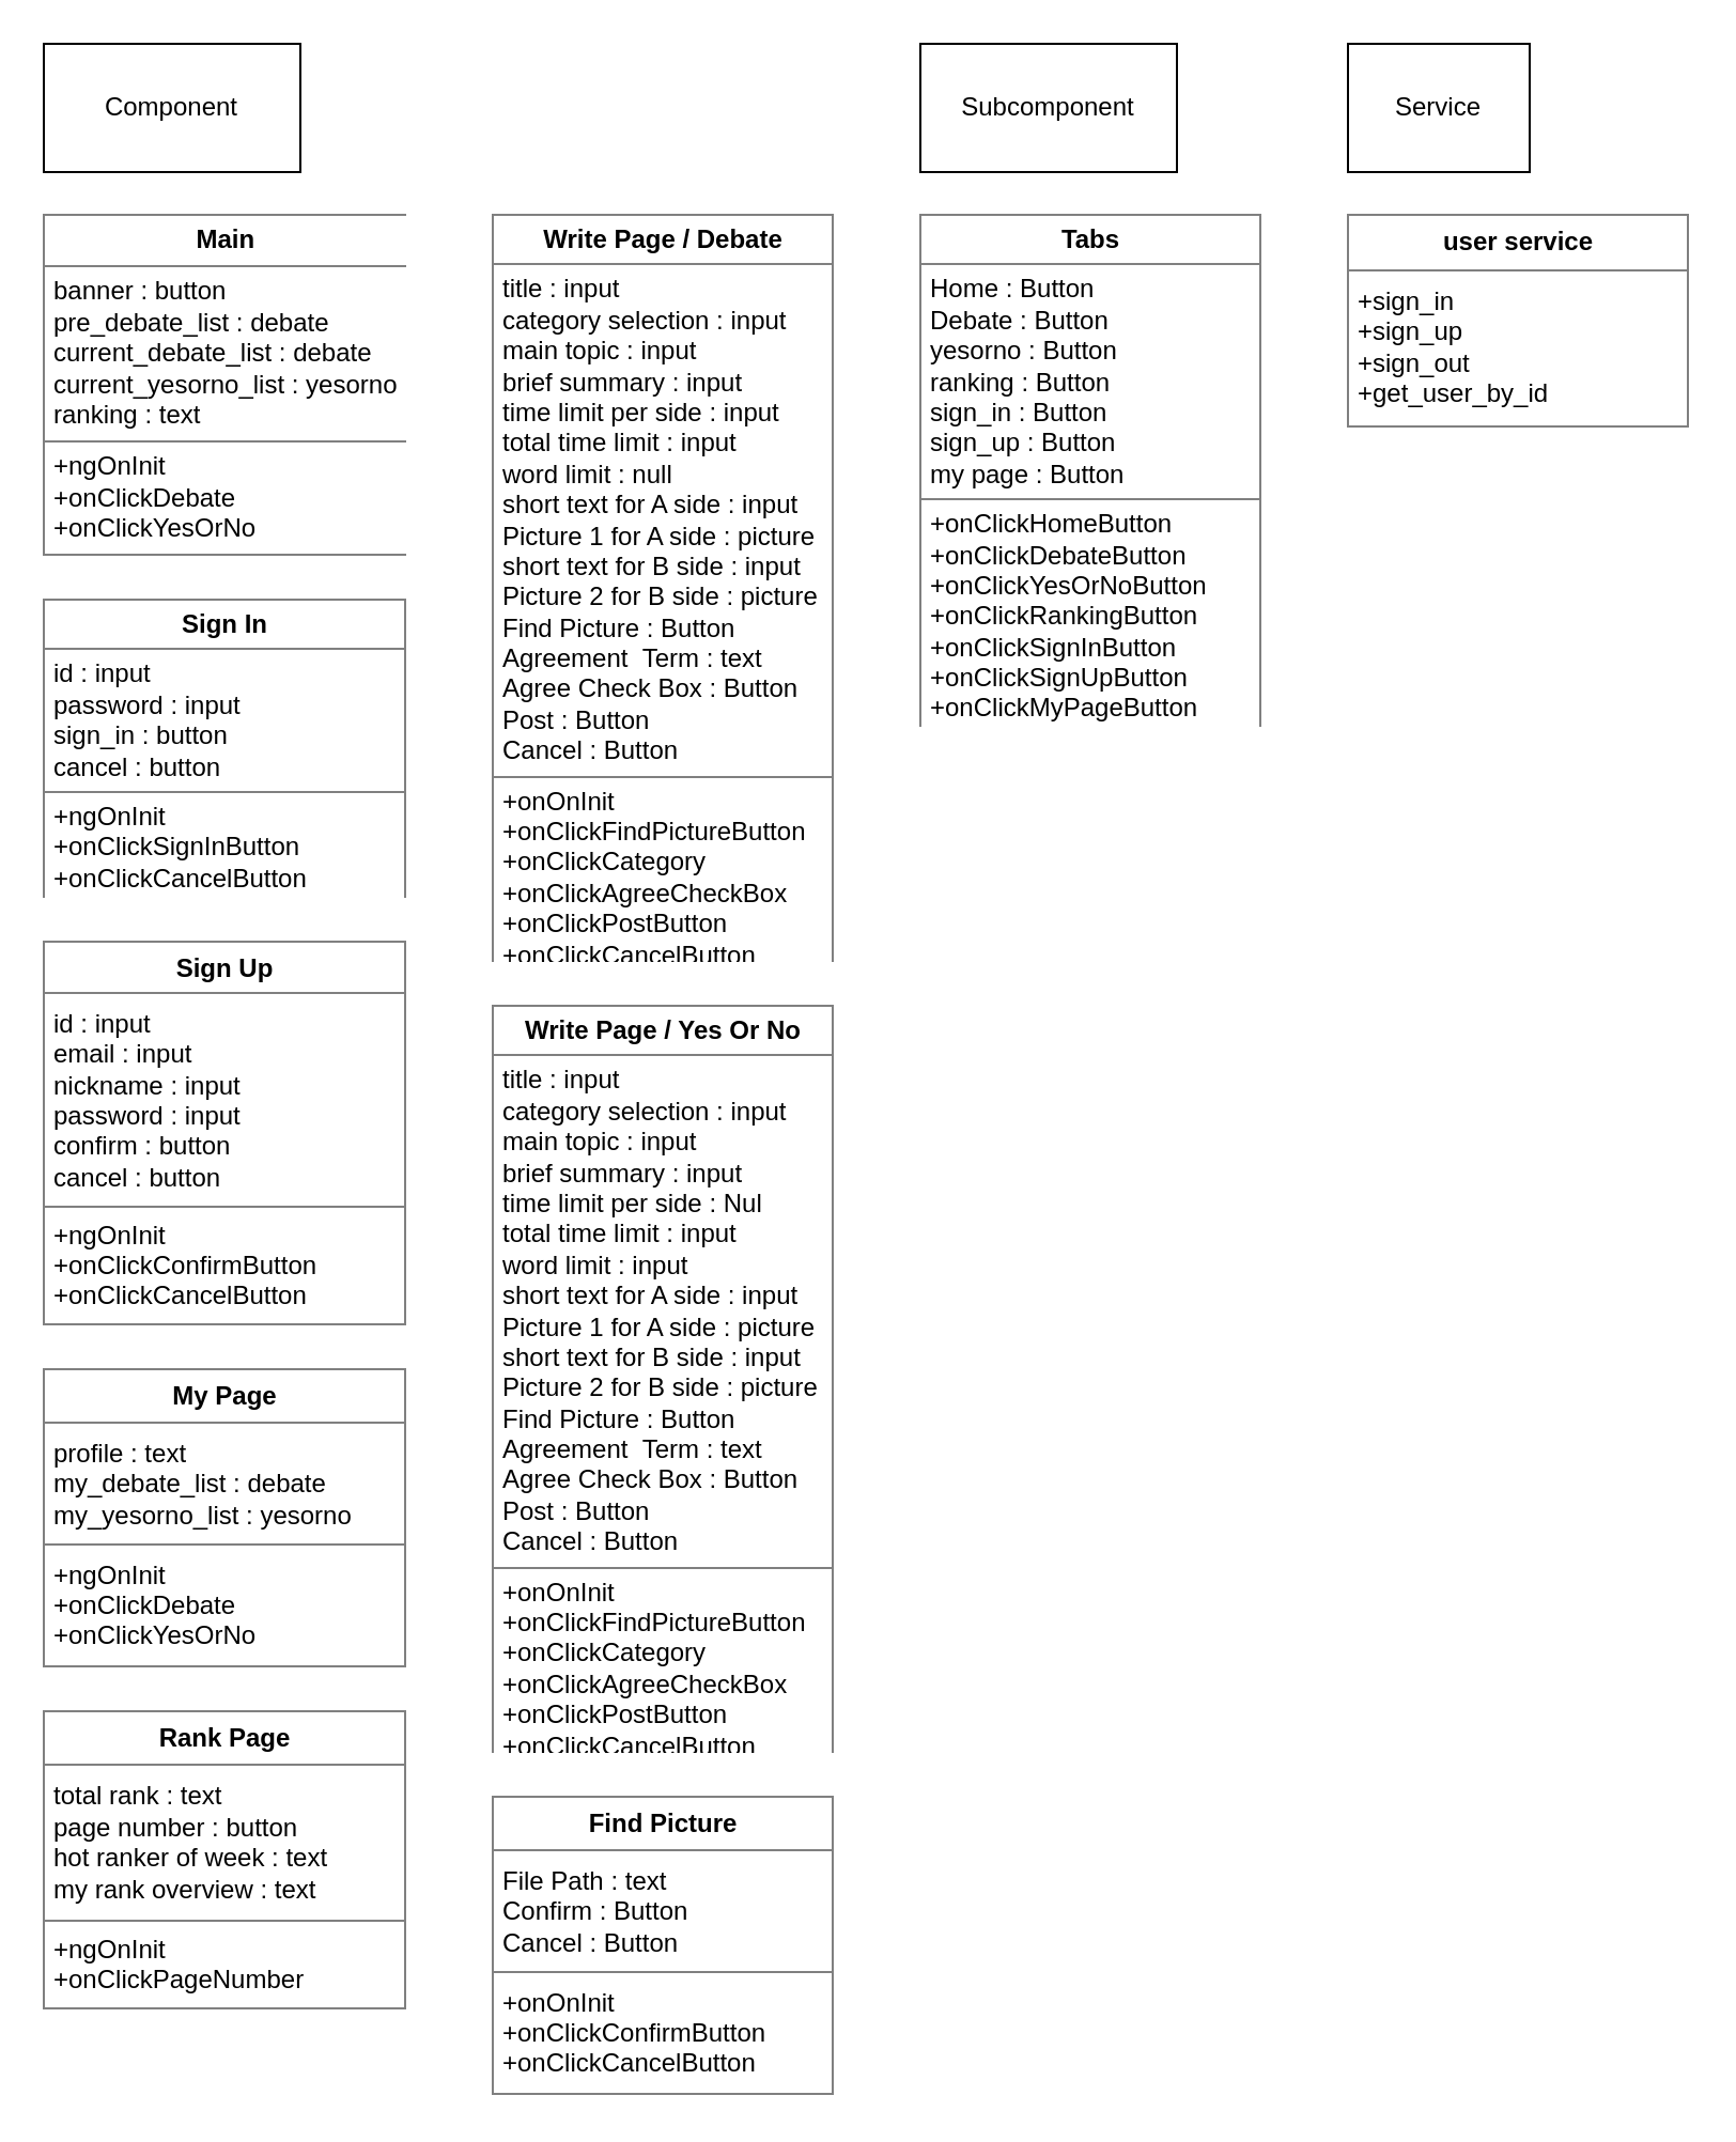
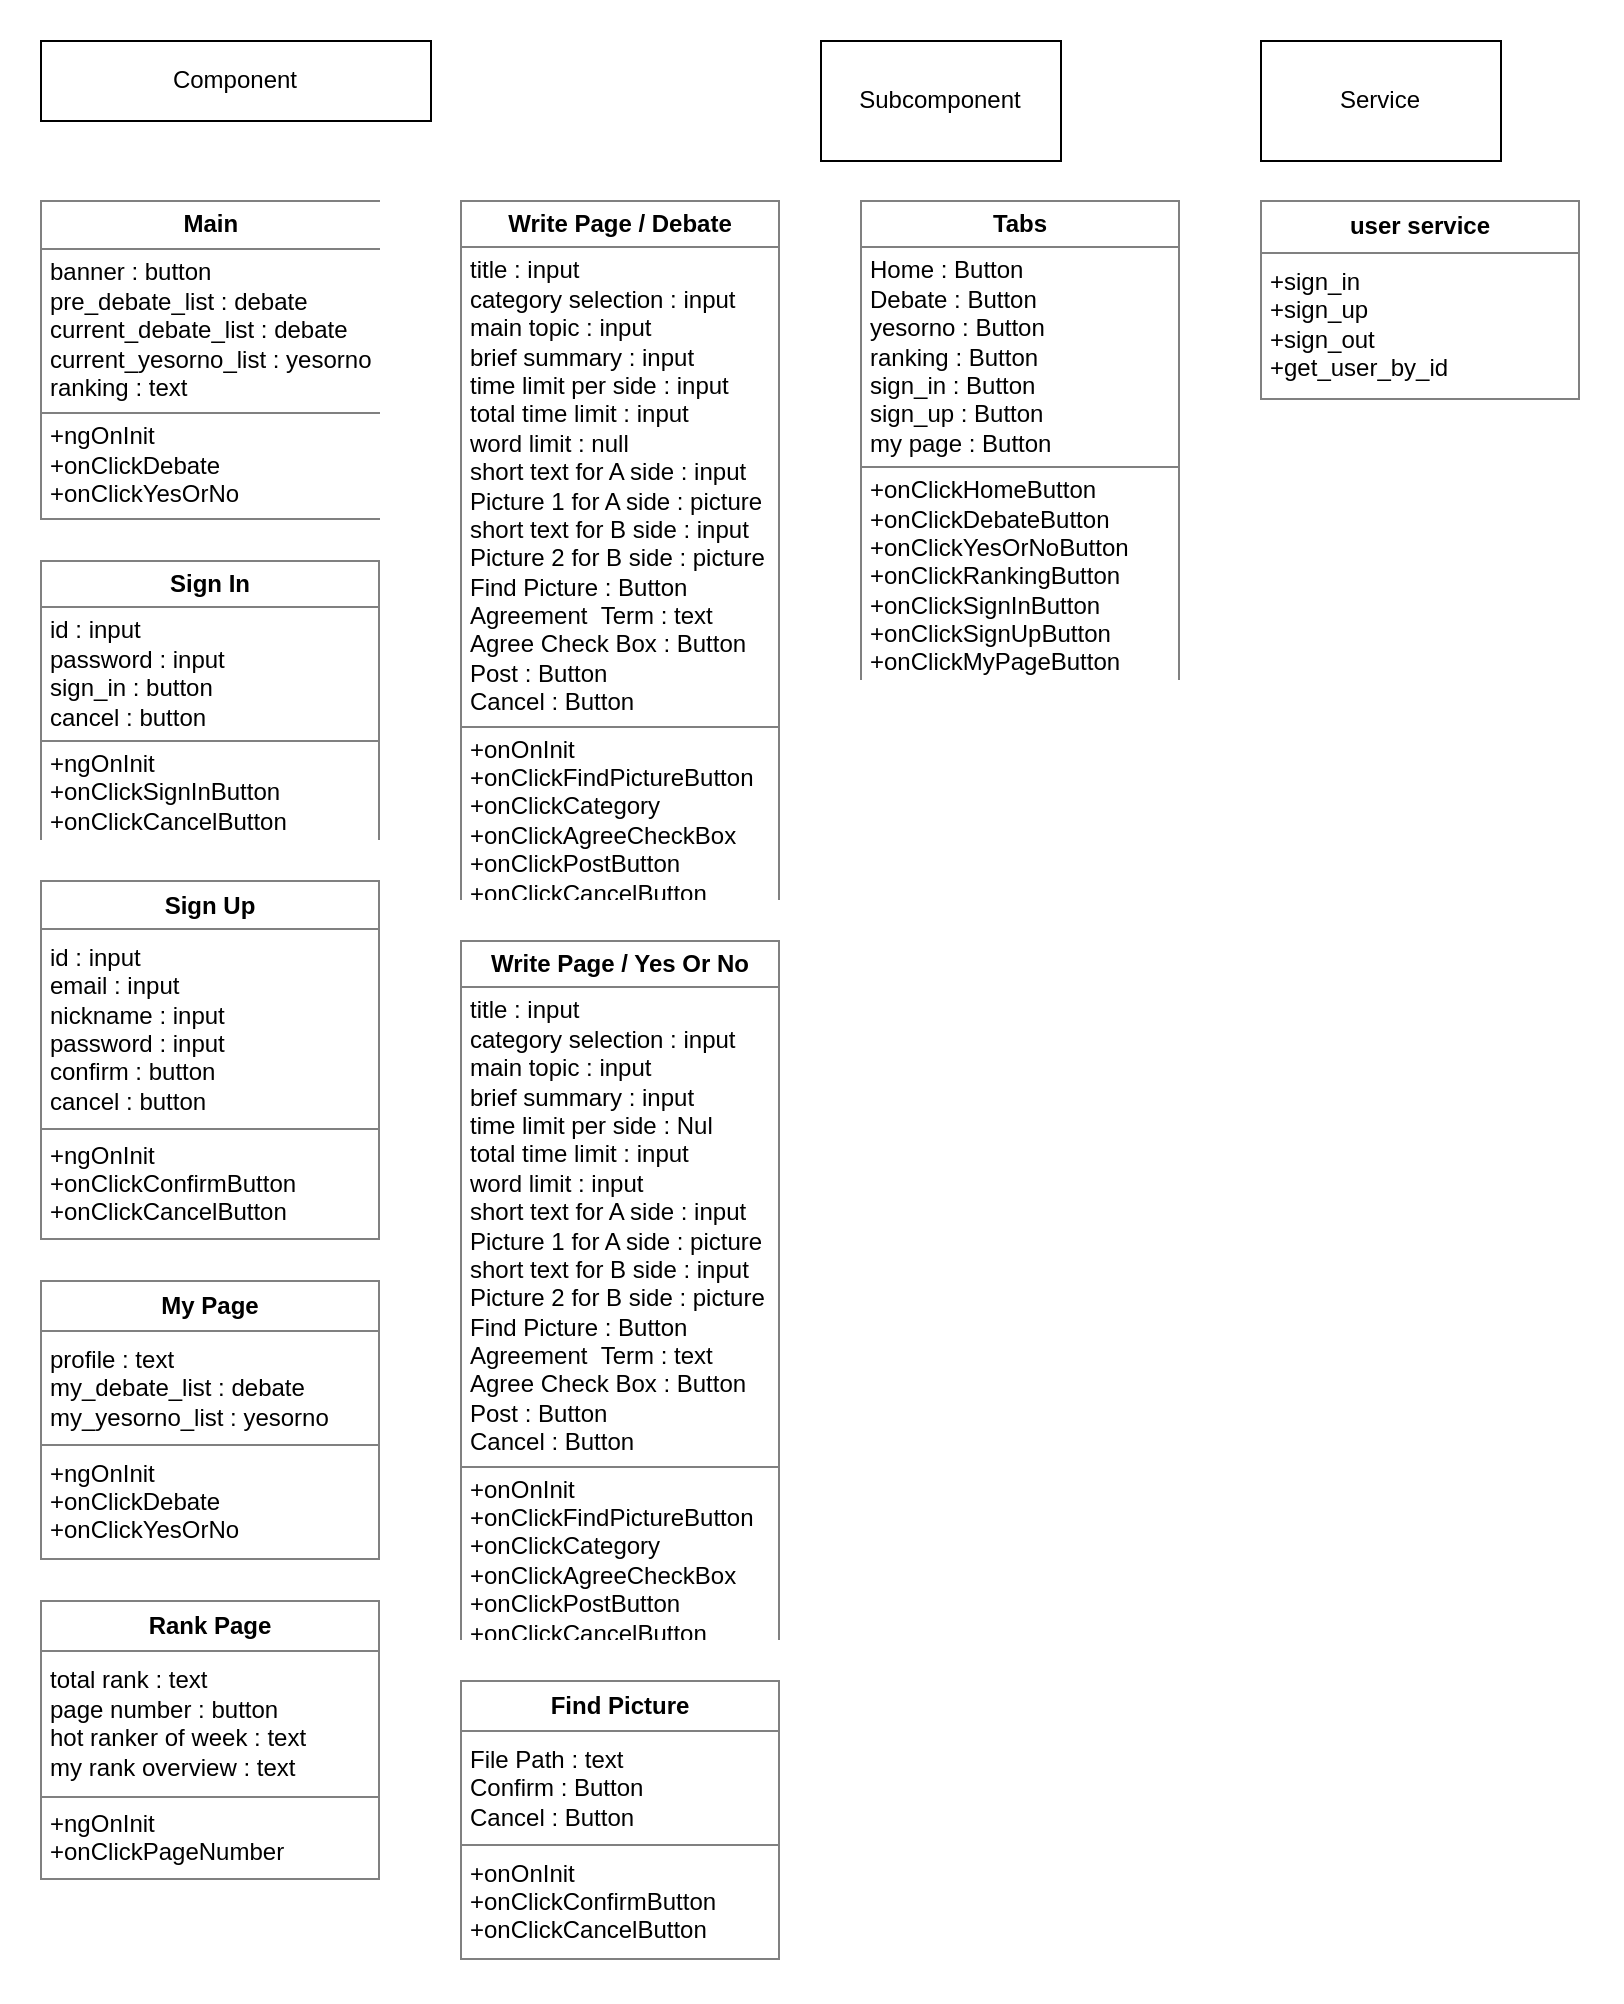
- <mxCell id="2" value="Component" style="rounded=0;whiteSpace=wrap;html=1;" vertex="1" parent="1"><mxGeometry x="20" y="20" width="120" height="60" as="geometry" /></mxCell>
+ <mxCell id="2" value="Component" style="rounded=0;whiteSpace=wrap;html=1;" vertex="1" parent="1"><mxGeometry x="20" y="20" width="195" height="40" as="geometry" /></mxCell>
- <mxCell id="12" value="Subcomponent" style="rounded=0;whiteSpace=wrap;html=1;" vertex="1" parent="1"><mxGeometry x="430" y="20" width="120" height="60" as="geometry" /></mxCell>
+ <mxCell id="12" value="Subcomponent" style="rounded=0;whiteSpace=wrap;html=1;" vertex="1" parent="1"><mxGeometry x="410" y="20" width="120" height="60" as="geometry" /></mxCell>
- <mxCell id="14" value="Service" style="rounded=0;whiteSpace=wrap;html=1;" vertex="1" parent="1"><mxGeometry x="630" y="20" width="85" height="60" as="geometry" /></mxCell>
+ <mxCell id="14" value="Service" style="rounded=0;whiteSpace=wrap;html=1;" vertex="1" parent="1"><mxGeometry x="630" y="20" width="120" height="60" as="geometry" /></mxCell>
